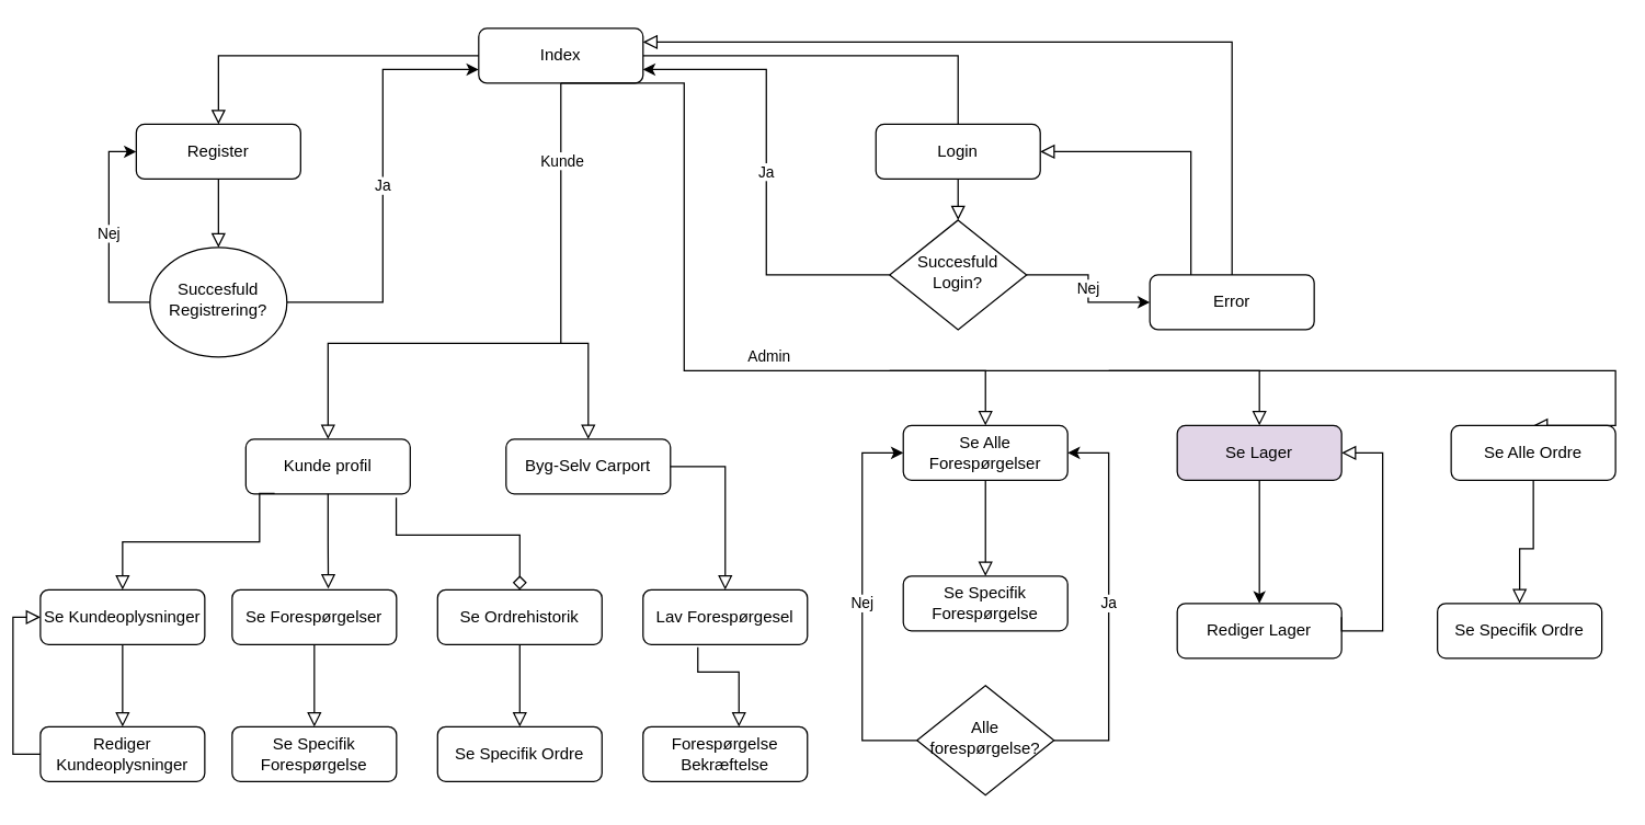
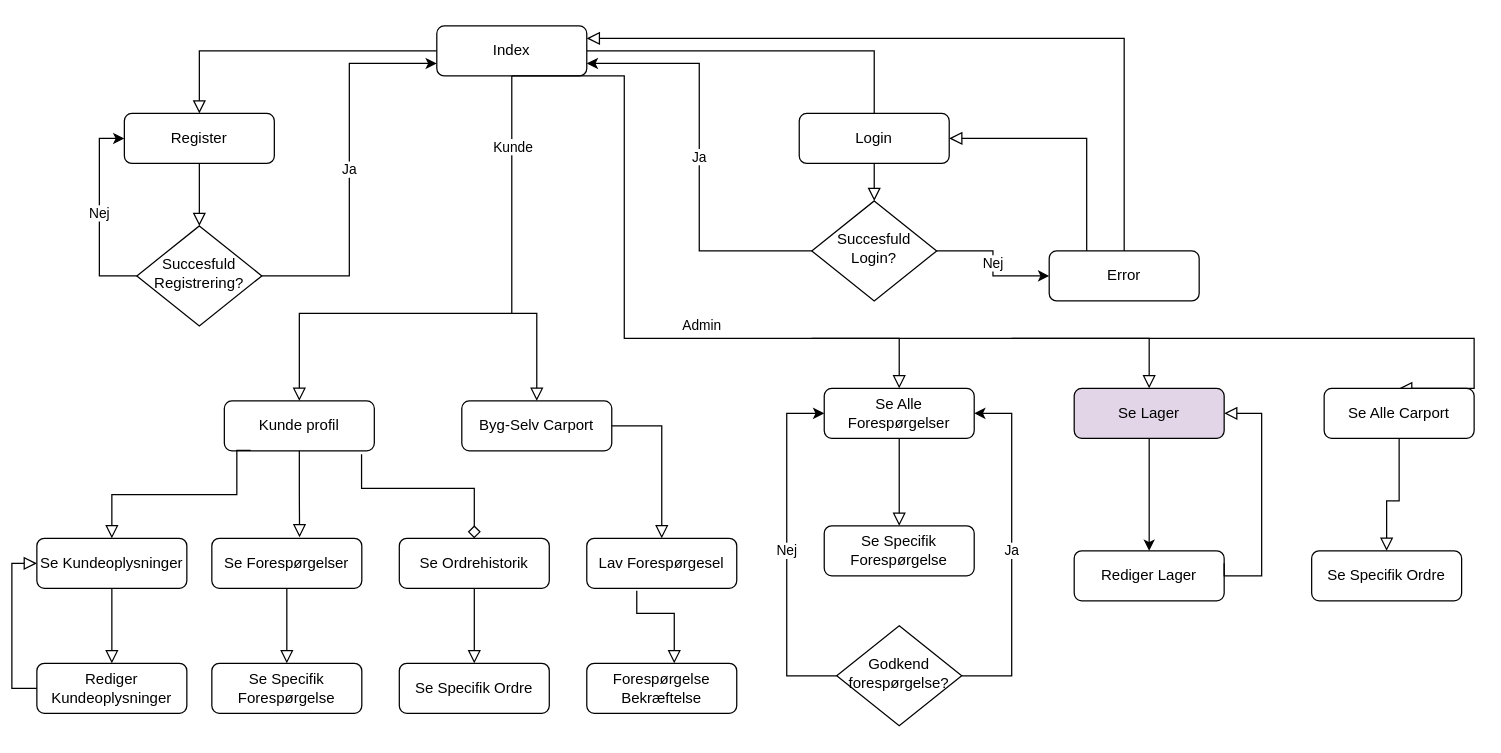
- <mxCell id="11" value="Succesfuld&lt;br&gt;Registrering?" style="ellipse;whiteSpace=wrap;html=1;shadow=0;fontFamily=Helvetica;fontSize=12;align=center;strokeWidth=1;spacing=6;spacingTop=-4;" vertex="1" parent="1"><mxGeometry x="100" y="180" width="100" height="80" as="geometry" /></mxCell>
+ <mxCell id="11" value="Succesfuld&lt;br&gt;Registrering?" style="rhombus;whiteSpace=wrap;html=1;shadow=0;fontFamily=Helvetica;fontSize=12;align=center;strokeWidth=1;spacing=6;spacingTop=-4;" vertex="1" parent="1"><mxGeometry x="100" y="180" width="100" height="80" as="geometry" /></mxCell>
- <mxCell id="41" value="Se Alle Ordre" style="rounded=1;whiteSpace=wrap;html=1;fontSize=12;glass=0;strokeWidth=1;shadow=0;" vertex="1" parent="1"><mxGeometry x="1050" y="310" width="120" height="40" as="geometry" /></mxCell>
+ <mxCell id="41" value="Se Alle Carport" style="rounded=1;whiteSpace=wrap;html=1;fontSize=12;glass=0;strokeWidth=1;shadow=0;" vertex="1" parent="1"><mxGeometry x="1050" y="310" width="120" height="40" as="geometry" /></mxCell>
- <mxCell id="54" value="Alle forespørgelse?" style="rhombus;whiteSpace=wrap;html=1;shadow=0;fontFamily=Helvetica;fontSize=12;align=center;strokeWidth=1;spacing=6;spacingTop=-4;" vertex="1" parent="1"><mxGeometry x="660" y="500" width="100" height="80" as="geometry" /></mxCell>
+ <mxCell id="54" value="Godkend forespørgelse?" style="rhombus;whiteSpace=wrap;html=1;shadow=0;fontFamily=Helvetica;fontSize=12;align=center;strokeWidth=1;spacing=6;spacingTop=-4;" vertex="1" parent="1"><mxGeometry x="660" y="500" width="100" height="80" as="geometry" /></mxCell>
